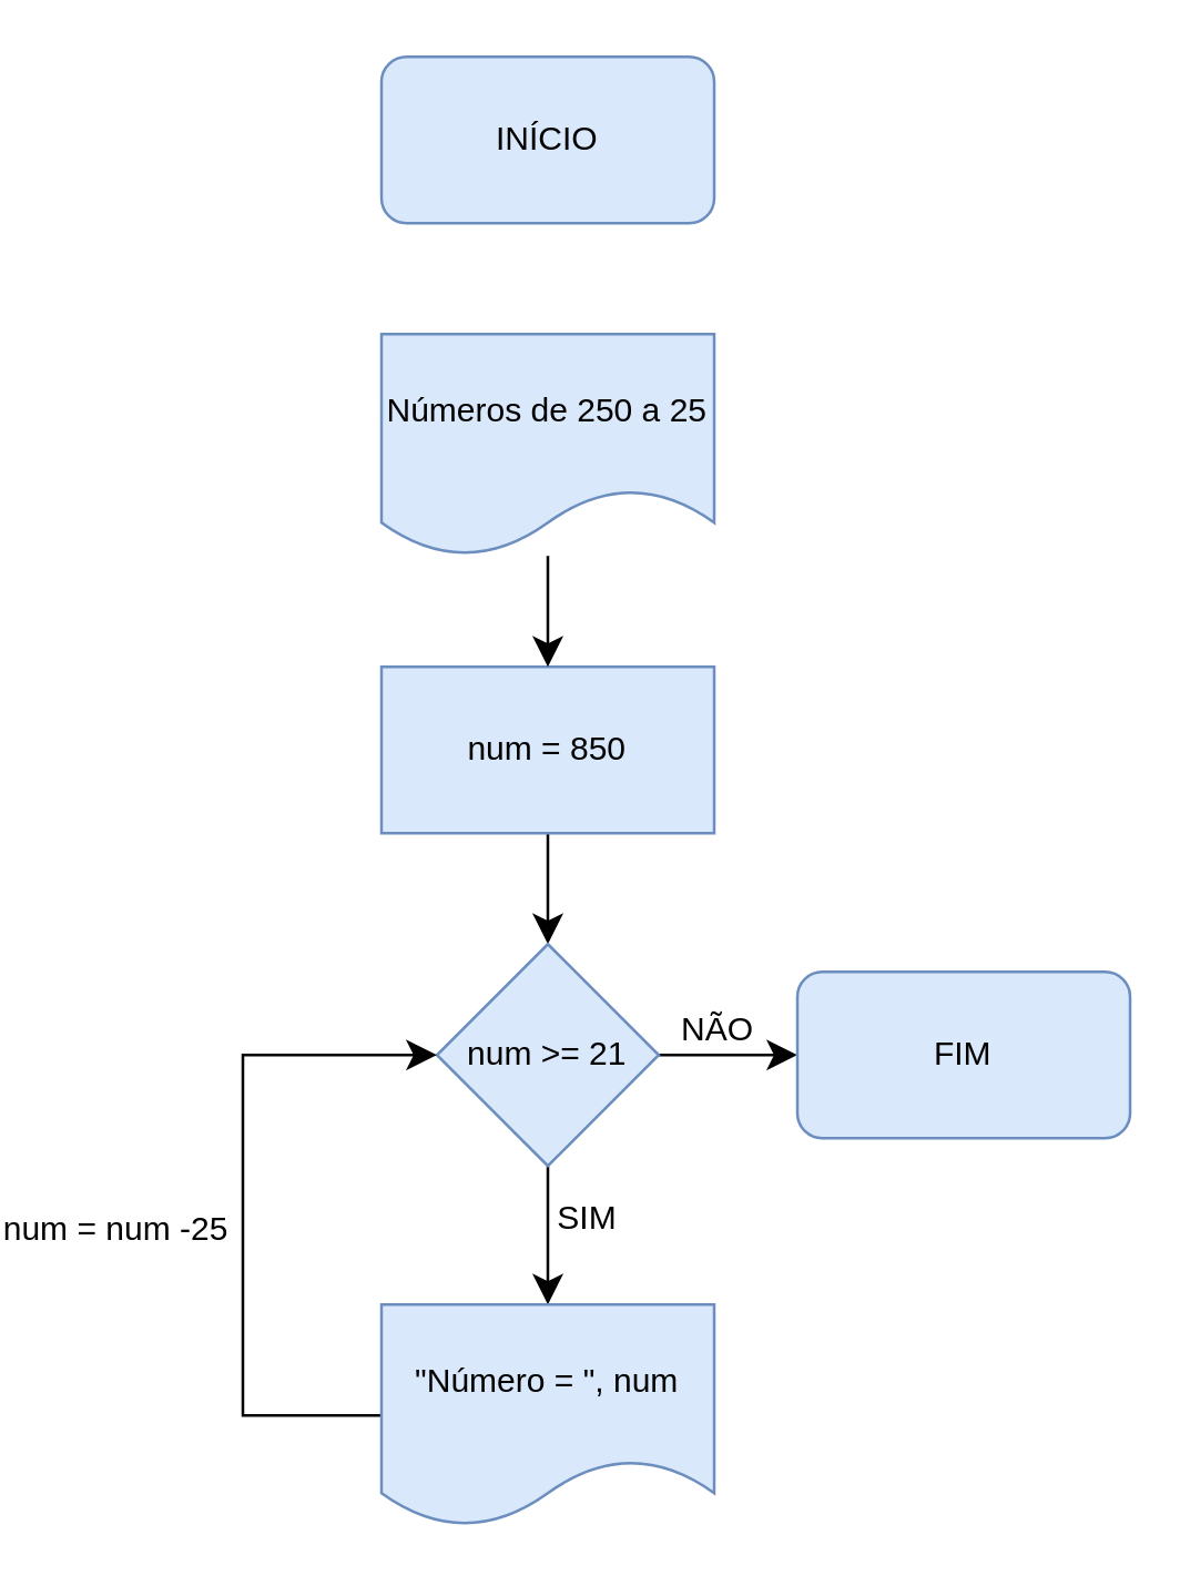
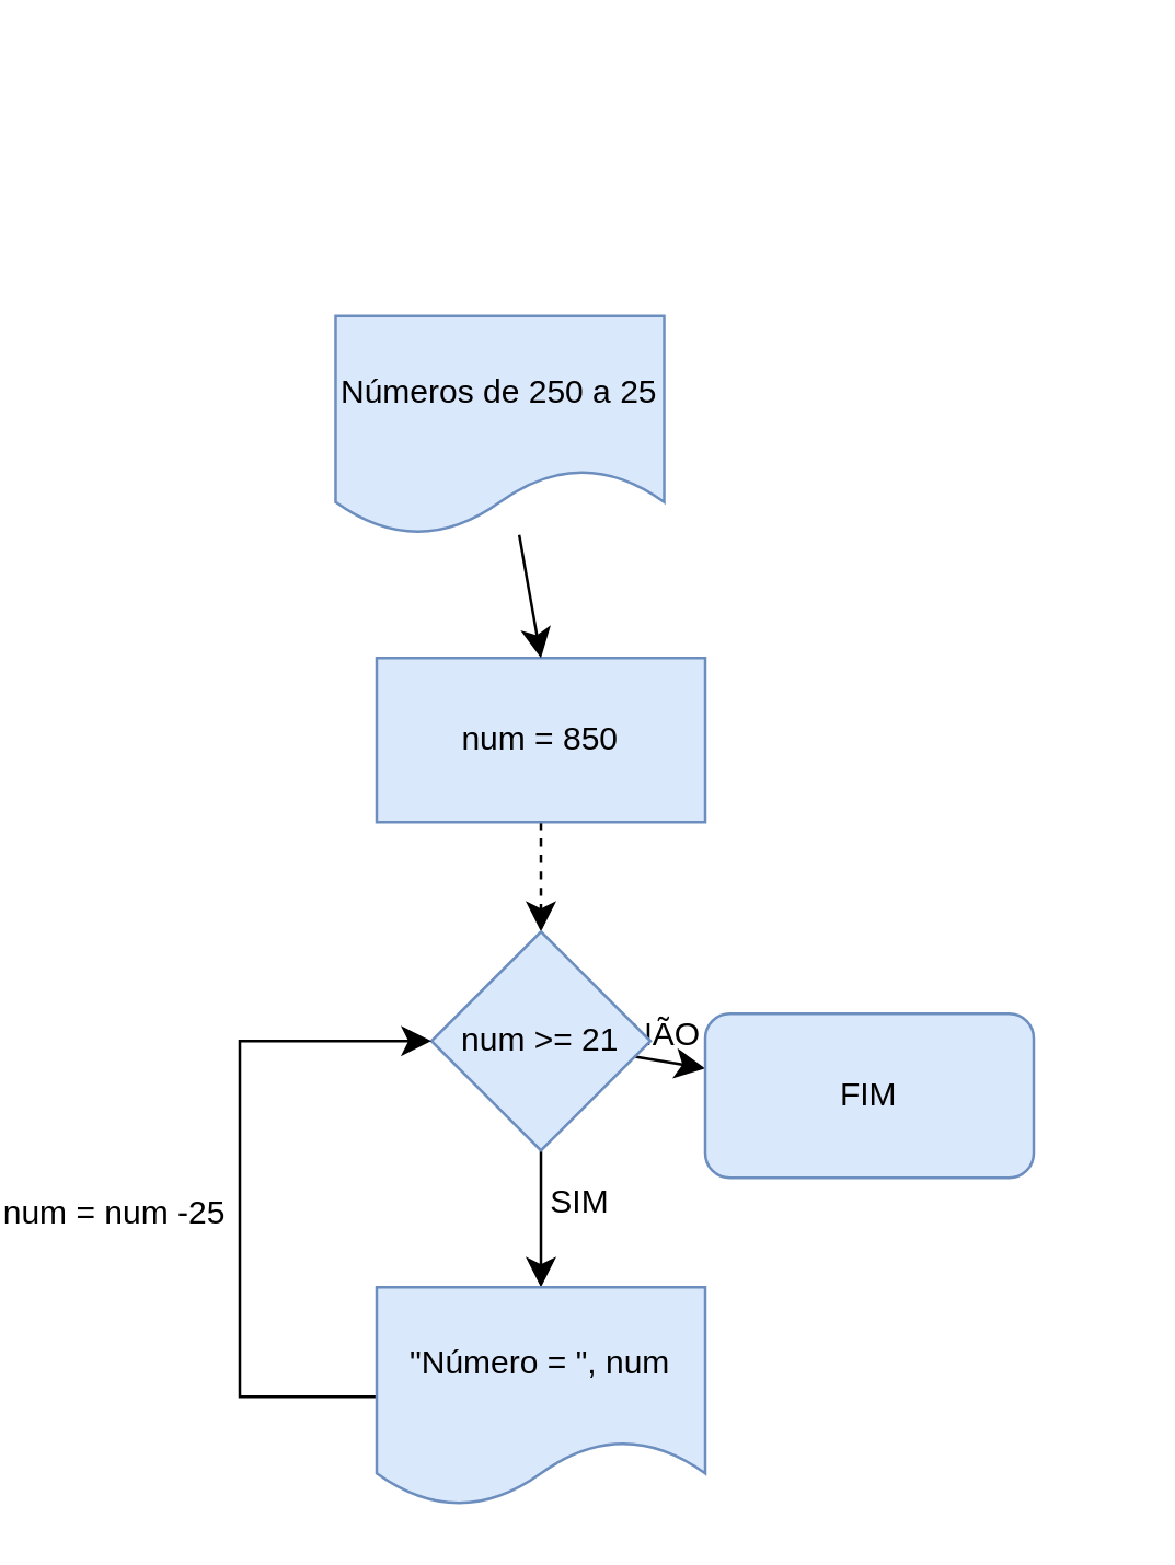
- <mxCell id="4" value="INÍCIO" style="rounded=1;whiteSpace=wrap;html=1;fillColor=#dae8fc;strokeColor=#6c8ebf;movable=1;resizable=1;rotatable=1;deletable=1;editable=1;locked=0;connectable=1;" parent="1" vertex="1"><mxGeometry x="70" y="20" width="120" height="60" as="geometry" /></mxCell>
- <mxCell id="15" value="Números de 250 a 25" style="shape=document;whiteSpace=wrap;html=1;boundedLbl=1;fillColor=#dae8fc;strokeColor=#6c8ebf;" vertex="1" parent="1"><mxGeometry x="70" y="120" width="120" height="80" as="geometry" /></mxCell>
+ <mxCell id="15" value="Números de 250 a 25" style="shape=document;whiteSpace=wrap;html=1;boundedLbl=1;fillColor=#dae8fc;strokeColor=#6c8ebf;" vertex="1" parent="1"><mxGeometry x="55" y="115" width="120" height="80" as="geometry" /></mxCell>
- <mxCell id="2" value="" style="edgeStyle=none;curved=1;rounded=0;orthogonalLoop=1;jettySize=auto;html=1;fontSize=12;startSize=8;endSize=8;movable=1;resizable=1;rotatable=1;deletable=1;editable=1;locked=0;connectable=1;" parent="1" source="3" target="9" edge="1"><mxGeometry relative="1" as="geometry" /></mxCell>
+ <mxCell id="2" value="" style="edgeStyle=none;curved=1;rounded=0;orthogonalLoop=1;jettySize=auto;html=1;fontSize=12;startSize=8;endSize=8;movable=1;resizable=1;rotatable=1;deletable=1;editable=1;locked=0;connectable=1;dashed=1;" parent="1" source="3" target="9" edge="1"><mxGeometry relative="1" as="geometry" /></mxCell>
- <mxCell id="13" value="FIM" style="rounded=1;whiteSpace=wrap;html=1;fillColor=#dae8fc;strokeColor=#6c8ebf;movable=1;resizable=1;rotatable=1;deletable=1;editable=1;locked=0;connectable=1;" parent="1" vertex="1"><mxGeometry x="220" y="350" width="120" height="60" as="geometry" /></mxCell>
+ <mxCell id="13" value="FIM" style="rounded=1;whiteSpace=wrap;html=1;fillColor=#dae8fc;strokeColor=#6c8ebf;movable=1;resizable=1;rotatable=1;deletable=1;editable=1;locked=0;connectable=1;" parent="1" vertex="1"><mxGeometry x="190" y="370" width="120" height="60" as="geometry" /></mxCell>
